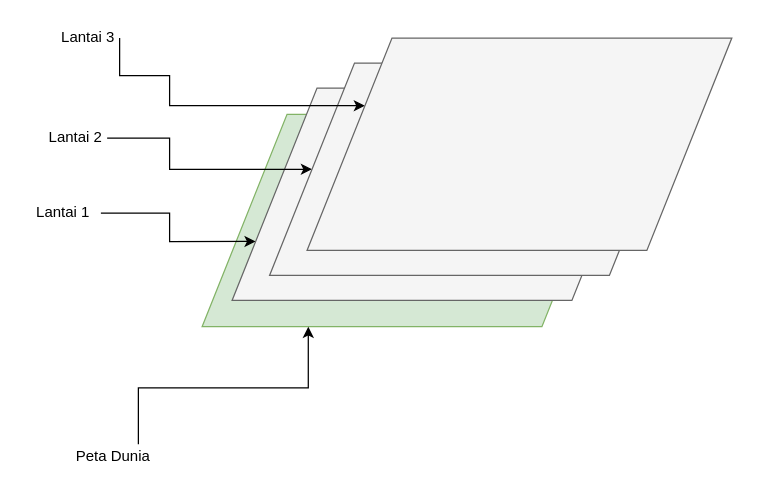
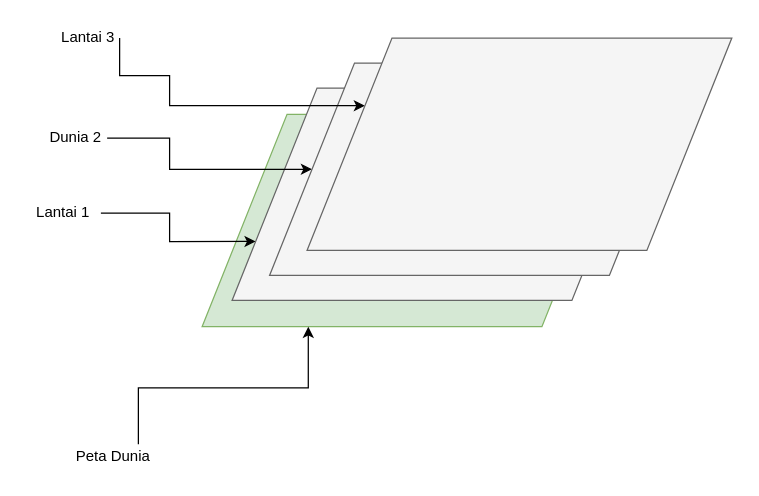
- <mxCell id="10" value="Lantai 2" style="text;html=1;strokeColor=none;fillColor=none;align=center;verticalAlign=middle;whiteSpace=wrap;rounded=0;" vertex="1" parent="1"><mxGeometry x="35" y="100" width="50" height="20" as="geometry" /></mxCell>
+ <mxCell id="10" value="Dunia 2" style="text;html=1;strokeColor=none;fillColor=none;align=center;verticalAlign=middle;whiteSpace=wrap;rounded=0;" vertex="1" parent="1"><mxGeometry x="35" y="100" width="50" height="20" as="geometry" /></mxCell>
